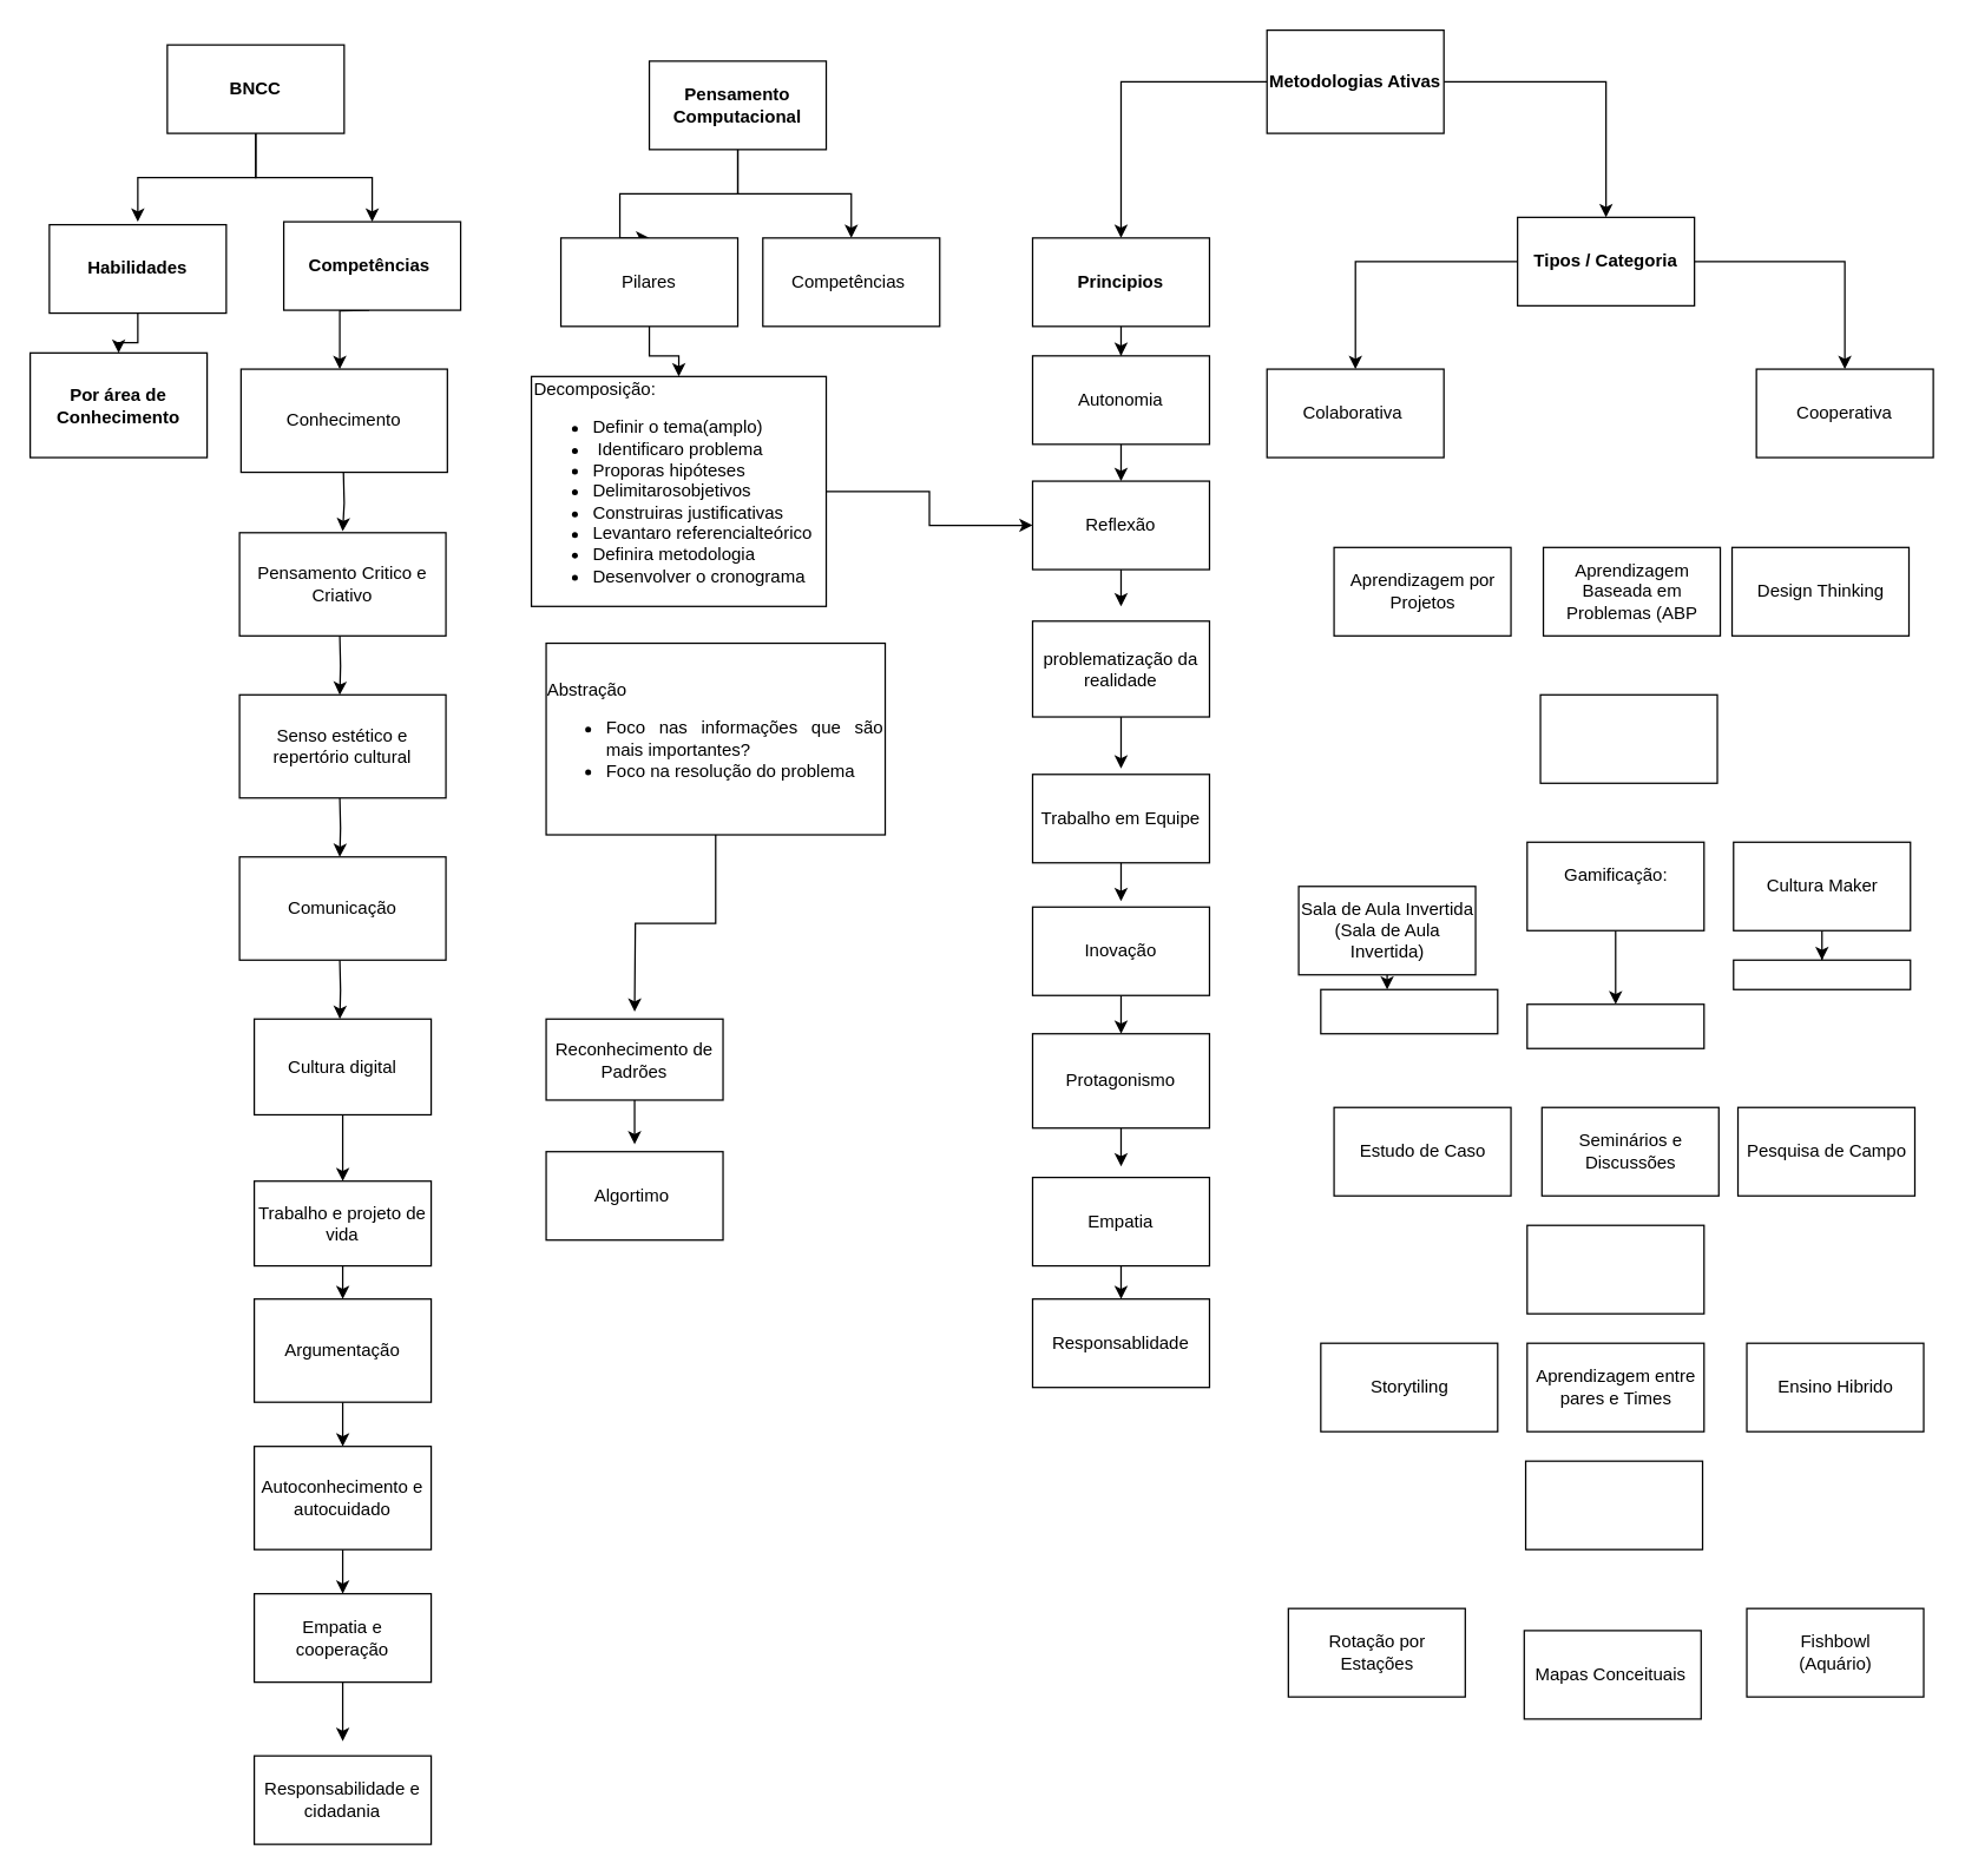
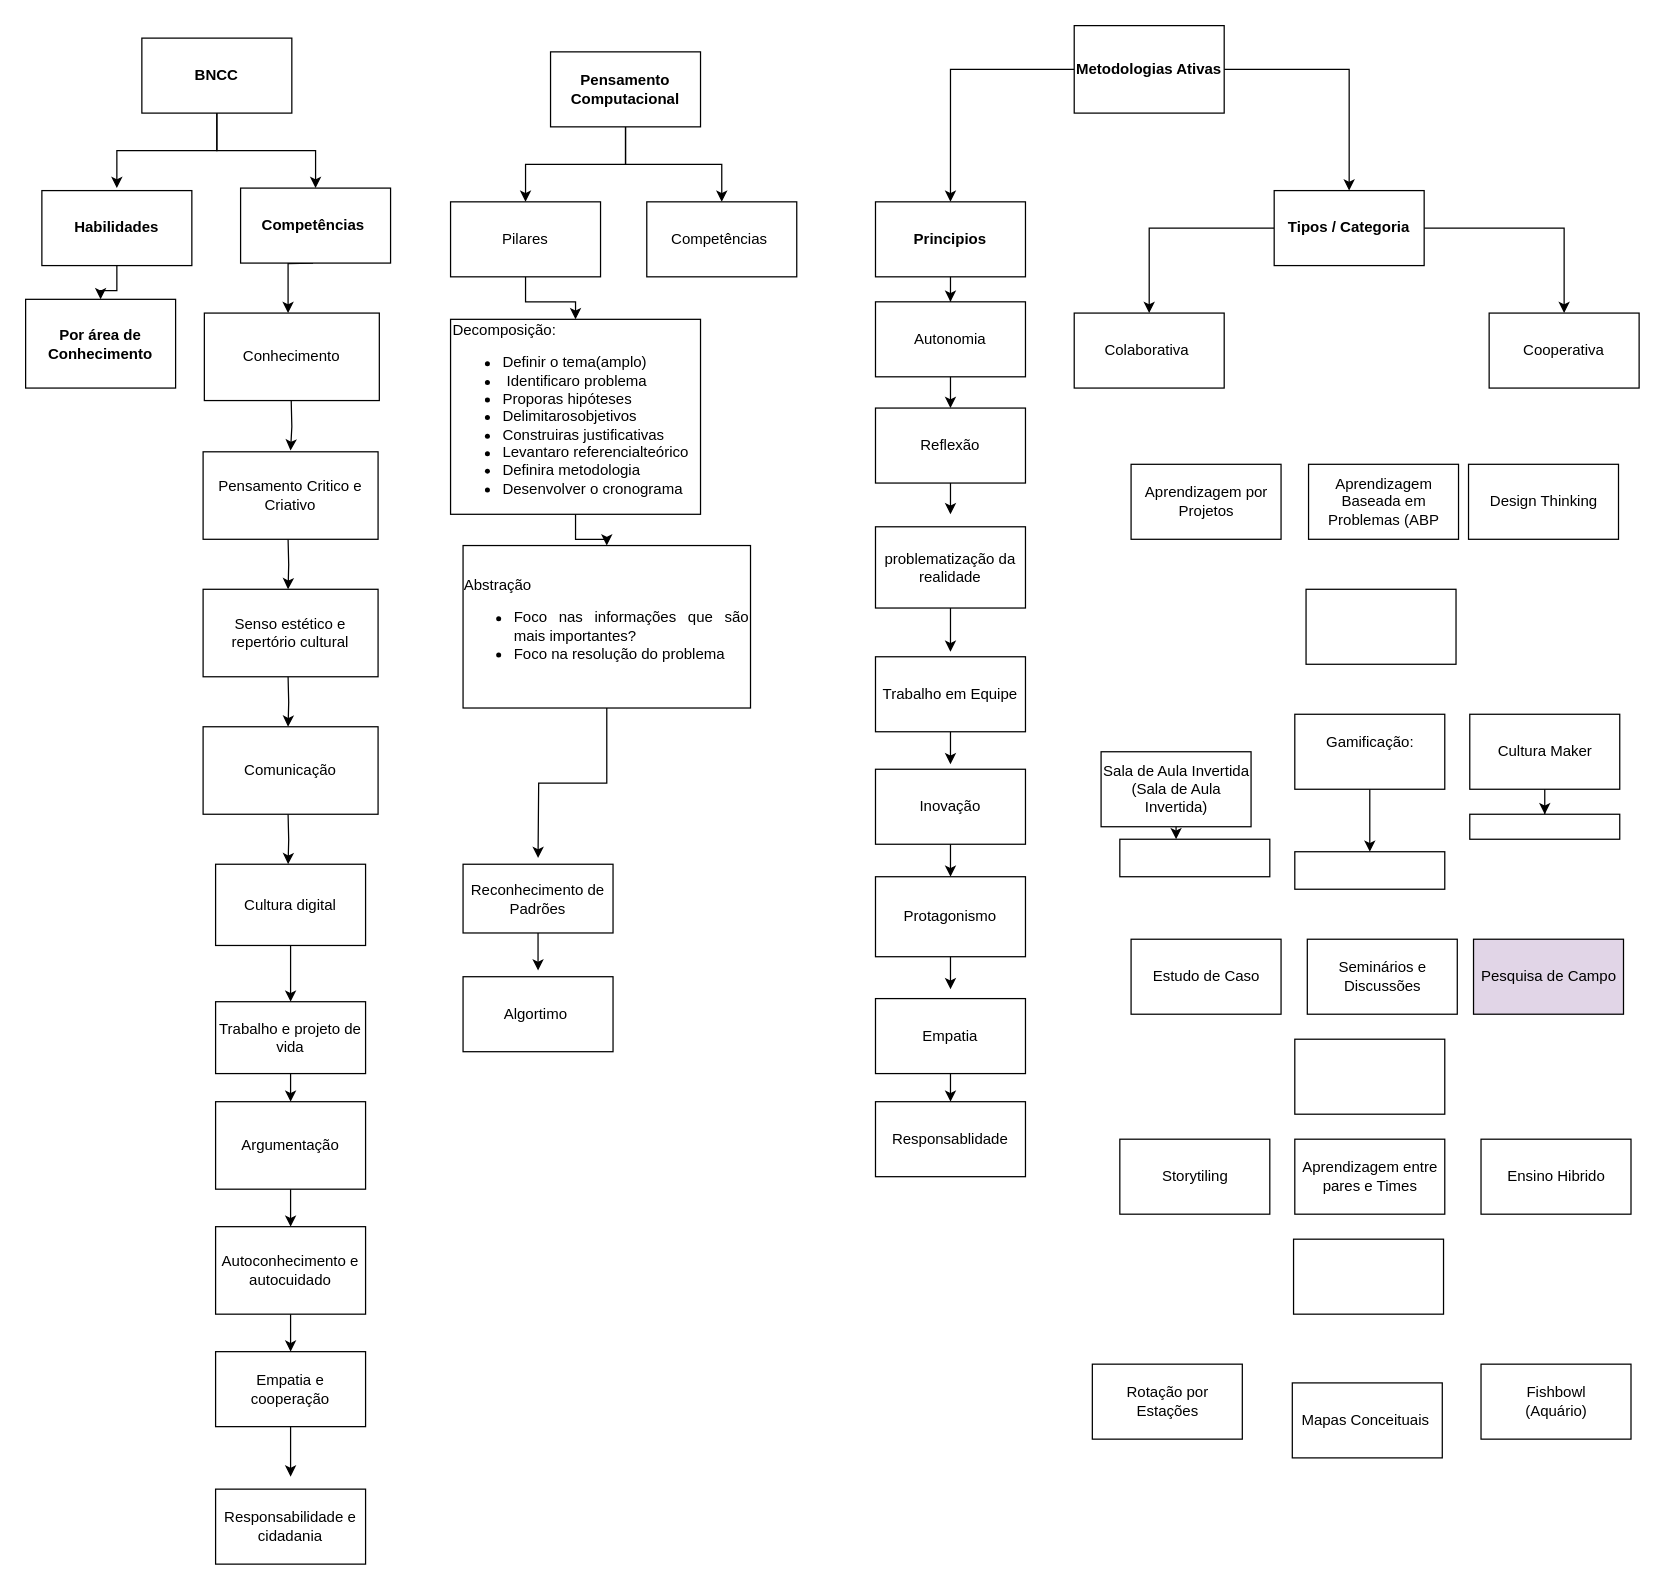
- <mxCell id="71" value="&lt;b&gt;Tipos / Categoria&lt;/b&gt;" style="whiteSpace=wrap;html=1;rounded=0;" vertex="1" parent="1"><mxGeometry x="1029" y="147" width="120" height="60" as="geometry" /></mxCell>
+ <mxCell id="71" value="&lt;b&gt;Tipos / Categoria&lt;/b&gt;" style="whiteSpace=wrap;html=1;rounded=0;" vertex="1" parent="1"><mxGeometry x="1019" y="152" width="120" height="60" as="geometry" /></mxCell>
- <mxCell id="18" value="&lt;font style=&quot;vertical-align: inherit;&quot;&gt;&lt;font style=&quot;vertical-align: inherit;&quot;&gt;&lt;font style=&quot;vertical-align: inherit;&quot;&gt;&lt;font style=&quot;vertical-align: inherit;&quot;&gt;Pilares&lt;/font&gt;&lt;/font&gt;&lt;/font&gt;&lt;/font&gt;" style="rounded=0;whiteSpace=wrap;html=1;" vertex="1" parent="1"><mxGeometry x="380" y="161" width="120" height="60" as="geometry" /></mxCell>
+ <mxCell id="18" value="&lt;font style=&quot;vertical-align: inherit;&quot;&gt;&lt;font style=&quot;vertical-align: inherit;&quot;&gt;&lt;font style=&quot;vertical-align: inherit;&quot;&gt;&lt;font style=&quot;vertical-align: inherit;&quot;&gt;Pilares&lt;/font&gt;&lt;/font&gt;&lt;/font&gt;&lt;/font&gt;" style="rounded=0;whiteSpace=wrap;html=1;" vertex="1" parent="1"><mxGeometry x="360" y="161" width="120" height="60" as="geometry" /></mxCell>
- <mxCell id="35" value="" style="edgeStyle=orthogonalEdgeStyle;rounded=0;orthogonalLoop=1;jettySize=auto;html=1;" edge="1" parent="1" source="36" target="68"><mxGeometry relative="1" as="geometry" /></mxCell>
+ <mxCell id="35" value="" style="edgeStyle=orthogonalEdgeStyle;rounded=0;orthogonalLoop=1;jettySize=auto;html=1;" edge="1" parent="1" source="36" target="62"><mxGeometry relative="1" as="geometry" /></mxCell>
- <mxCell id="24" value="Pesquisa de Campo" style="rounded=0;whiteSpace=wrap;html=1;" vertex="1" parent="1"><mxGeometry x="1178.5" y="751" width="120" height="60" as="geometry" /></mxCell>
+ <mxCell id="24" value="Pesquisa de Campo" style="rounded=0;whiteSpace=wrap;html=1;fillColor=#e1d5e7;" vertex="1" parent="1"><mxGeometry x="1178.5" y="751" width="120" height="60" as="geometry" /></mxCell>
